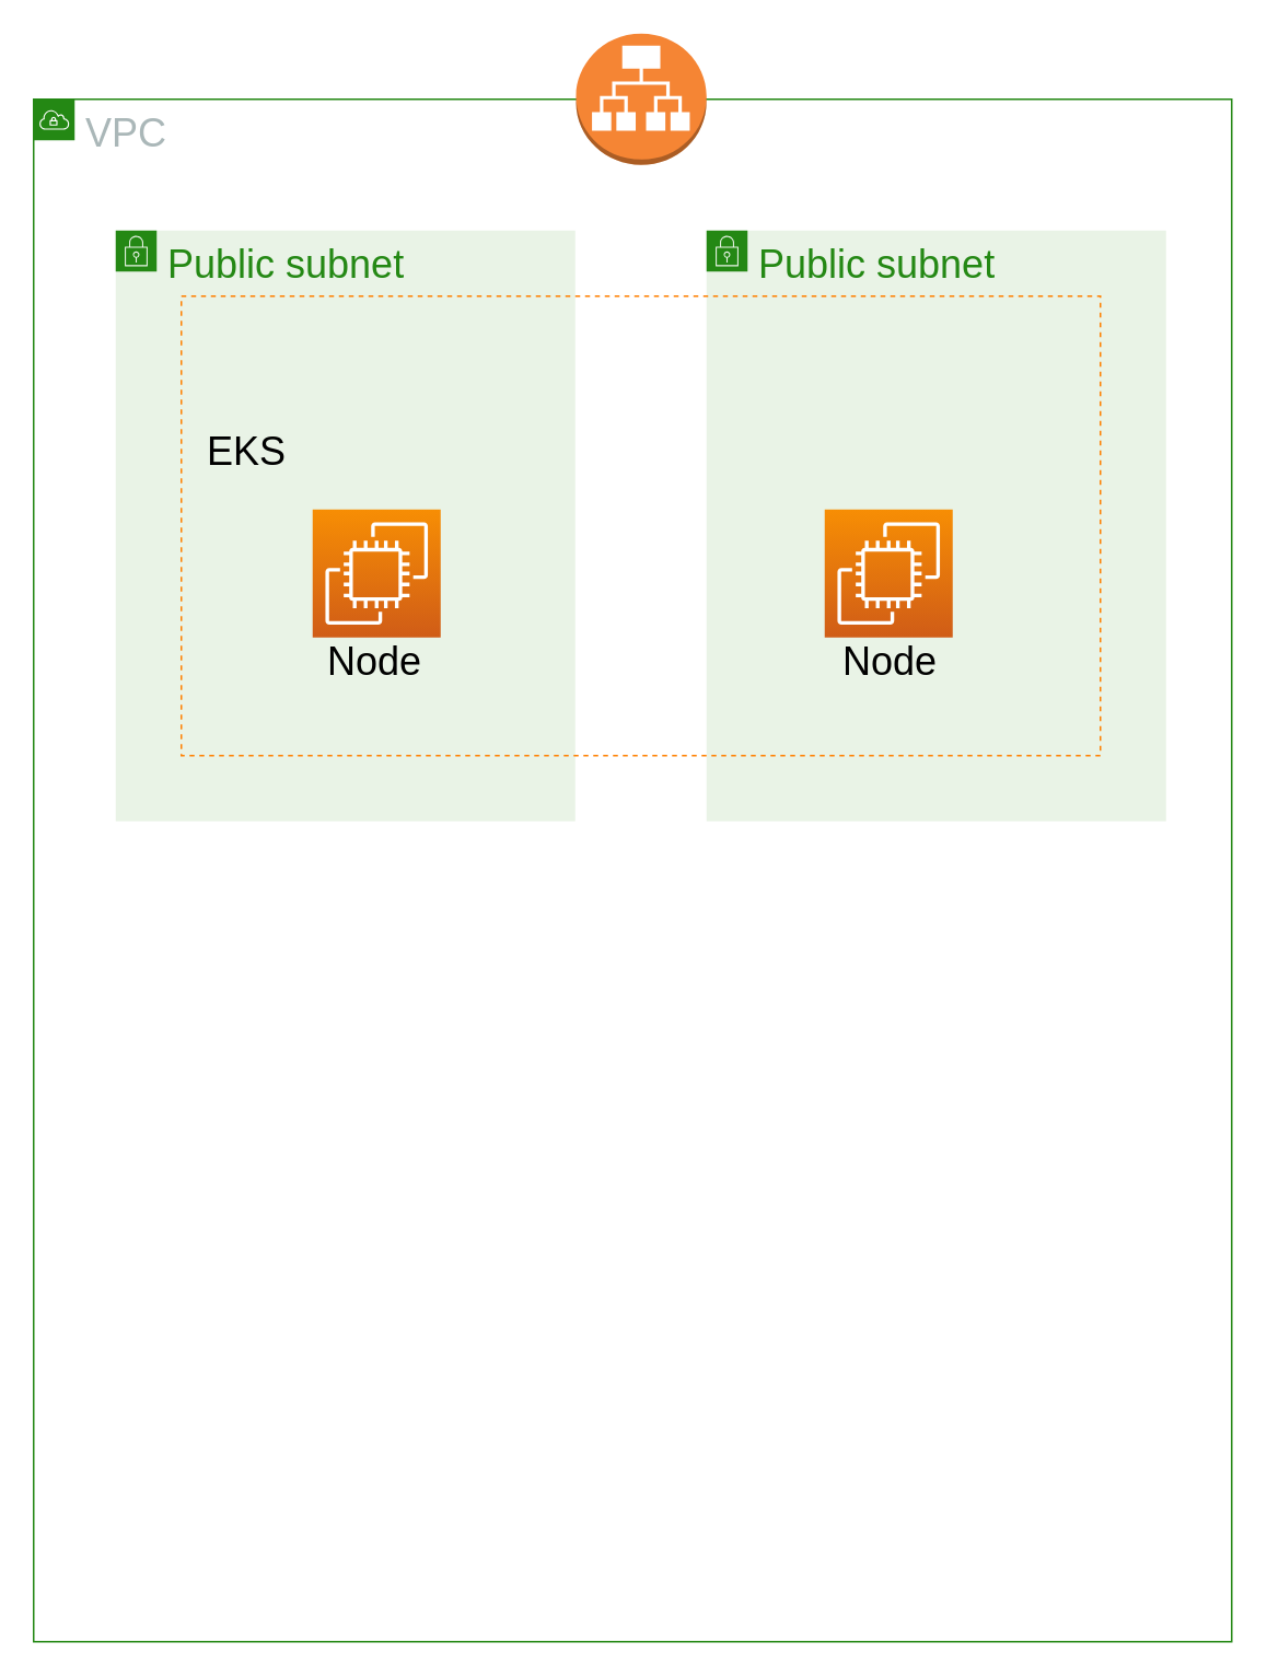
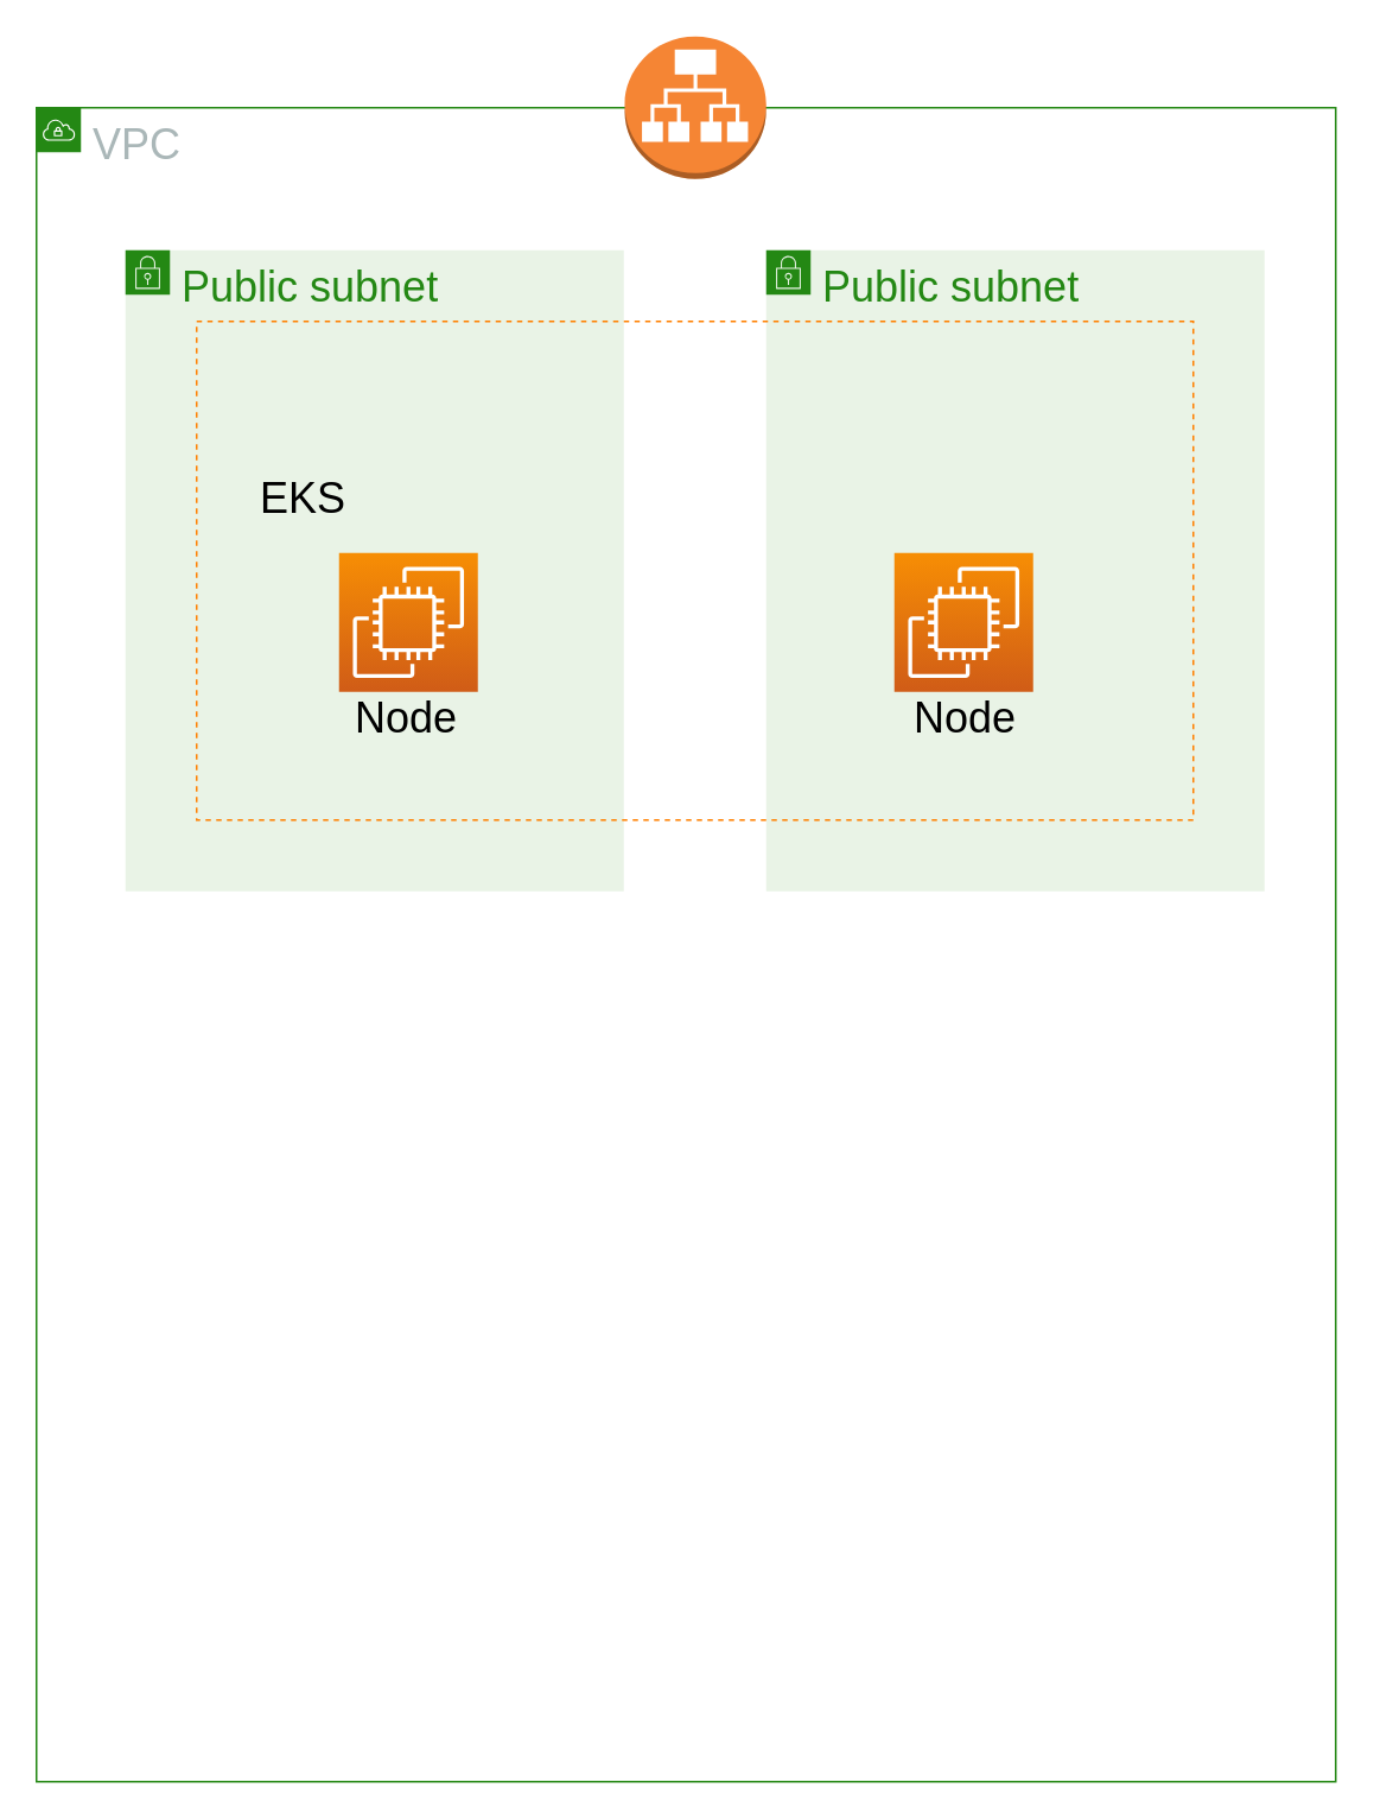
- <mxCell id="6" value="EKS" style="text;html=1;strokeColor=none;fillColor=none;align=center;verticalAlign=middle;whiteSpace=wrap;rounded=0;dashed=1;labelBackgroundColor=none;fontSize=24;fontColor=#000000;" parent="3" vertex="1"><mxGeometry x="90" y="200" width="80" height="30" as="geometry" /></mxCell>
+ <mxCell id="6" value="EKS" style="text;html=1;strokeColor=none;fillColor=none;align=center;verticalAlign=middle;whiteSpace=wrap;rounded=0;dashed=1;labelBackgroundColor=none;fontSize=24;fontColor=#000000;" parent="3" vertex="1"><mxGeometry x="110" y="205" width="80" height="30" as="geometry" /></mxCell>
